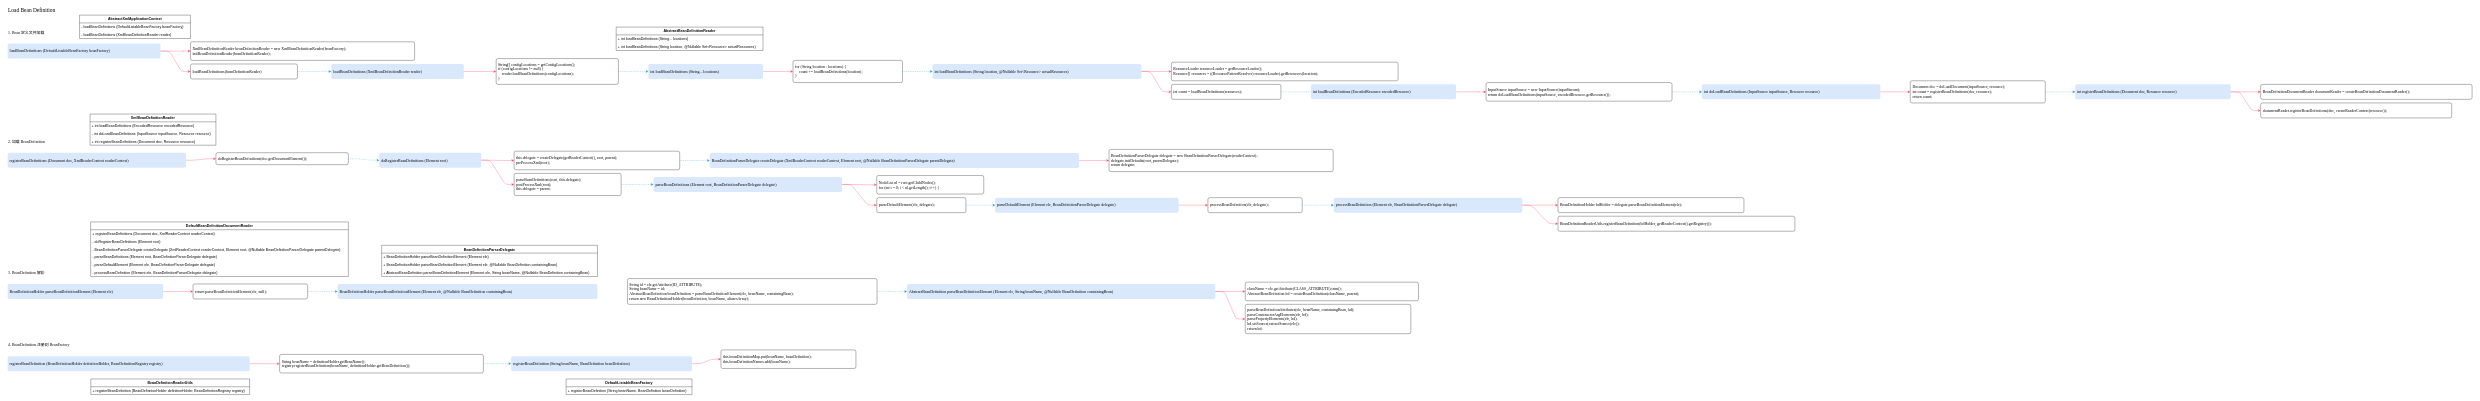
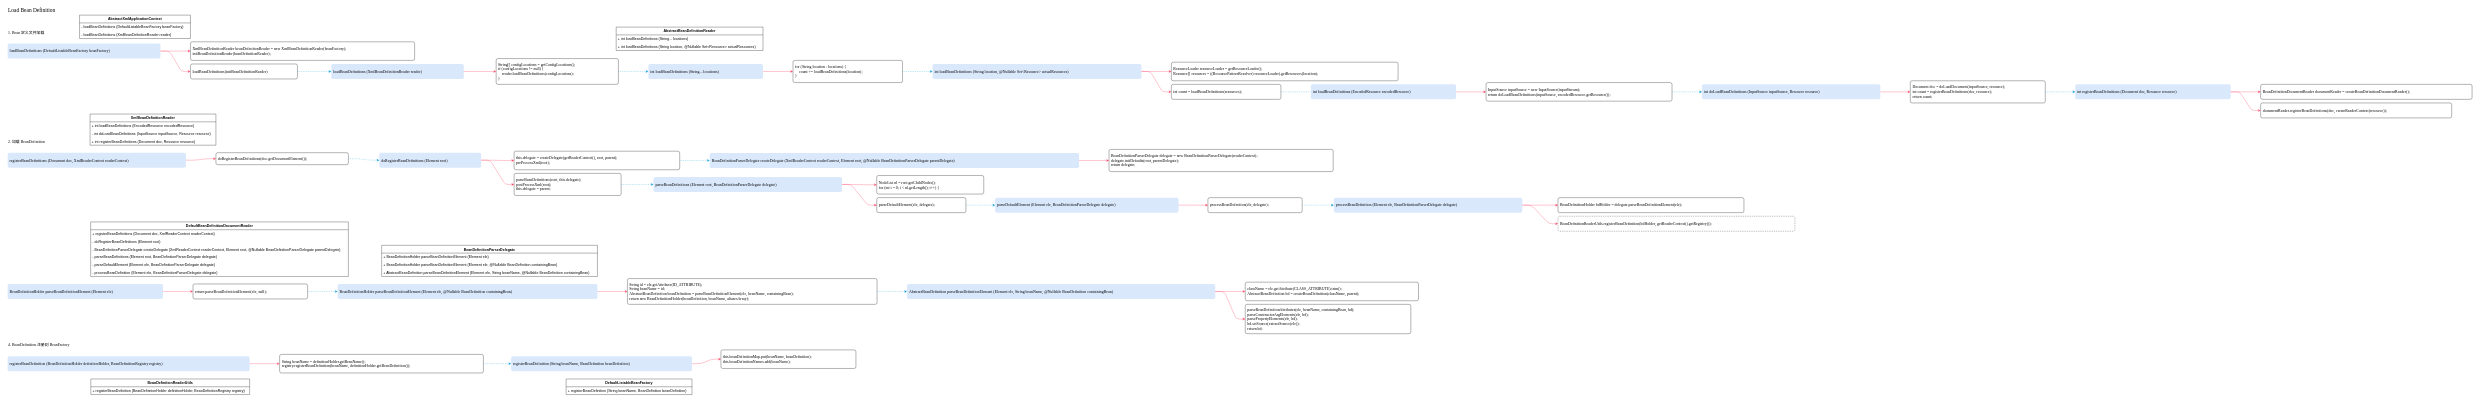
- <mxCell id="7" value="loadBeanDefinitions(beanDefinitionReader)" style="rounded=1;whiteSpace=wrap;html=1;fontFamily=source code pro;fontSize=13;align=left;spacingLeft=5;arcSize=12;absoluteArcSize=1;" parent="1" vertex="1"><mxGeometry x="630" y="213" width="357" height="50" as="geometry" /></mxCell>
+ <mxCell id="7" value="loadBeanDefinitions(initBeanDefinitionReader)" style="rounded=1;whiteSpace=wrap;html=1;fontFamily=source code pro;fontSize=13;align=left;spacingLeft=5;arcSize=12;absoluteArcSize=1;" parent="1" vertex="1"><mxGeometry x="630" y="213" width="357" height="50" as="geometry" /></mxCell>
- <mxCell id="65" value="BeanDefinitionReaderUtils.registerBeanDefinition(bdHolder, getReaderContext().getRegistry());" style="rounded=1;whiteSpace=wrap;html=1;fontFamily=source code pro;fontSize=13;align=left;spacingLeft=5;arcSize=12;absoluteArcSize=1;" parent="1" vertex="1"><mxGeometry x="5193" y="721" width="790.5" height="50" as="geometry" /></mxCell>
+ <mxCell id="65" value="BeanDefinitionReaderUtils.registerBeanDefinition(bdHolder, getReaderContext().getRegistry());" style="rounded=1;whiteSpace=wrap;html=1;fontFamily=source code pro;fontSize=13;align=left;spacingLeft=5;arcSize=12;absoluteArcSize=1;dashed=1;" parent="1" vertex="1"><mxGeometry x="5193" y="721" width="790.5" height="50" as="geometry" /></mxCell>
- <mxCell id="67" value="3. BeanDefinition 解析" style="text;html=1;align=left;verticalAlign=middle;resizable=0;points=[];autosize=1;fontSize=13;fontFamily=source code pro;" parent="1" vertex="1"><mxGeometry x="20" y="897" width="195" height="25" as="geometry" /></mxCell>
+ <mxCell id="74" value="" style="edgeStyle=entityRelationEdgeStyle;rounded=1;orthogonalLoop=1;jettySize=auto;html=1;strokeColor=#FE4365;fontFamily=source code pro;fontSize=13;exitX=1;exitY=0.5;exitDx=0;exitDy=0;" parent="1" source="71" target="73" edge="1"><mxGeometry y="-438" as="geometry" /></mxCell>
